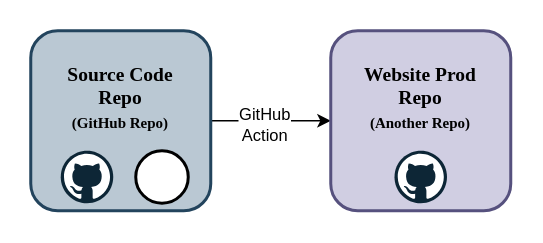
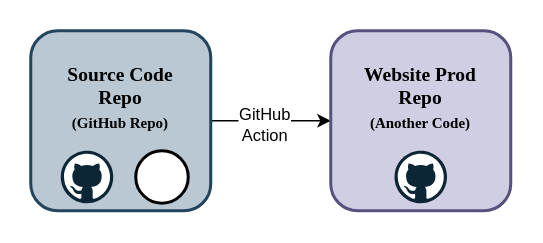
- <mxCell id="6" value="&lt;div style=&quot;font-size: 13px&quot;&gt;&lt;font style=&quot;font-size: 13px&quot; face=&quot;Tahoma&quot;&gt;&lt;b&gt;Website Prod&lt;br&gt;&lt;/b&gt;&lt;/font&gt;&lt;/div&gt;&lt;div style=&quot;font-size: 13px&quot;&gt;&lt;font style=&quot;font-size: 13px&quot; face=&quot;Tahoma&quot;&gt;&lt;b&gt;Repo&lt;/b&gt;&lt;/font&gt;&lt;/div&gt;&lt;div style=&quot;font-size: 13px&quot;&gt;&lt;font style=&quot;font-size: 10px&quot; face=&quot;Tahoma&quot;&gt;&lt;b&gt;(Another Repo)&lt;/b&gt;&lt;/font&gt;&lt;/div&gt;&lt;div style=&quot;font-size: 13px&quot;&gt;&lt;font style=&quot;font-size: 10px&quot; face=&quot;Tahoma&quot;&gt;&lt;b&gt;&lt;br&gt;&lt;/b&gt;&lt;/font&gt;&lt;/div&gt;&lt;div style=&quot;font-size: 13px&quot;&gt;&lt;font style=&quot;font-size: 10px&quot; face=&quot;Tahoma&quot;&gt;&lt;b&gt;&lt;br&gt;&lt;/b&gt;&lt;/font&gt;&lt;/div&gt;" style="rounded=1;whiteSpace=wrap;html=1;fillColor=#d0cee2;strokeColor=#56517e;strokeWidth=2;" vertex="1" parent="1"><mxGeometry x="220" y="20" width="120" height="120" as="geometry" /></mxCell>
+ <mxCell id="6" value="&lt;div style=&quot;font-size: 13px&quot;&gt;&lt;font style=&quot;font-size: 13px&quot; face=&quot;Tahoma&quot;&gt;&lt;b&gt;Website Prod&lt;br&gt;&lt;/b&gt;&lt;/font&gt;&lt;/div&gt;&lt;div style=&quot;font-size: 13px&quot;&gt;&lt;font style=&quot;font-size: 13px&quot; face=&quot;Tahoma&quot;&gt;&lt;b&gt;Repo&lt;/b&gt;&lt;/font&gt;&lt;/div&gt;&lt;div style=&quot;font-size: 13px&quot;&gt;&lt;font style=&quot;font-size: 10px&quot; face=&quot;Tahoma&quot;&gt;&lt;b&gt;(Another Code)&lt;/b&gt;&lt;/font&gt;&lt;/div&gt;&lt;div style=&quot;font-size: 13px&quot;&gt;&lt;font style=&quot;font-size: 10px&quot; face=&quot;Tahoma&quot;&gt;&lt;b&gt;&lt;br&gt;&lt;/b&gt;&lt;/font&gt;&lt;/div&gt;&lt;div style=&quot;font-size: 13px&quot;&gt;&lt;font style=&quot;font-size: 10px&quot; face=&quot;Tahoma&quot;&gt;&lt;b&gt;&lt;br&gt;&lt;/b&gt;&lt;/font&gt;&lt;/div&gt;" style="rounded=1;whiteSpace=wrap;html=1;fillColor=#d0cee2;strokeColor=#56517e;strokeWidth=2;" vertex="1" parent="1"><mxGeometry x="220" y="20" width="120" height="120" as="geometry" /></mxCell>
